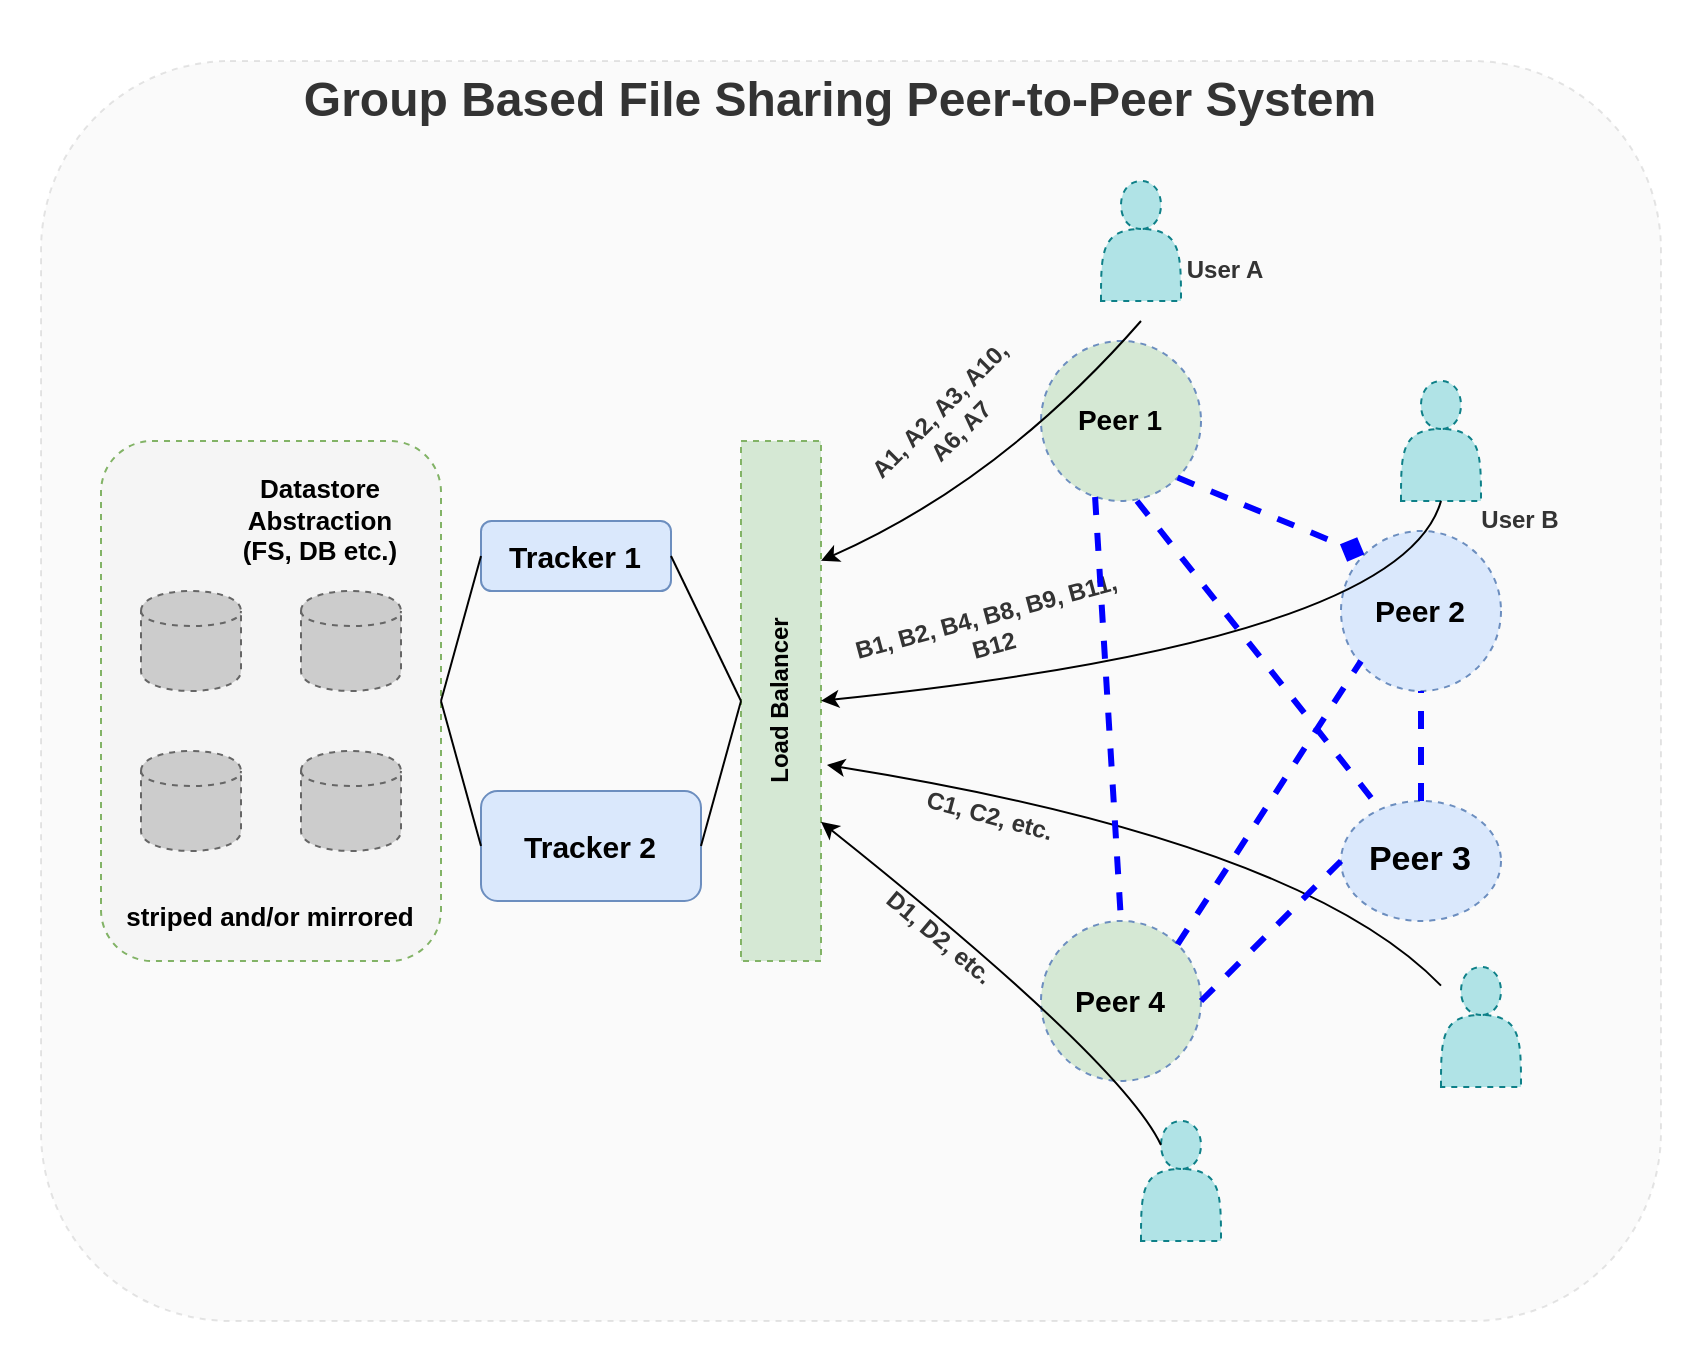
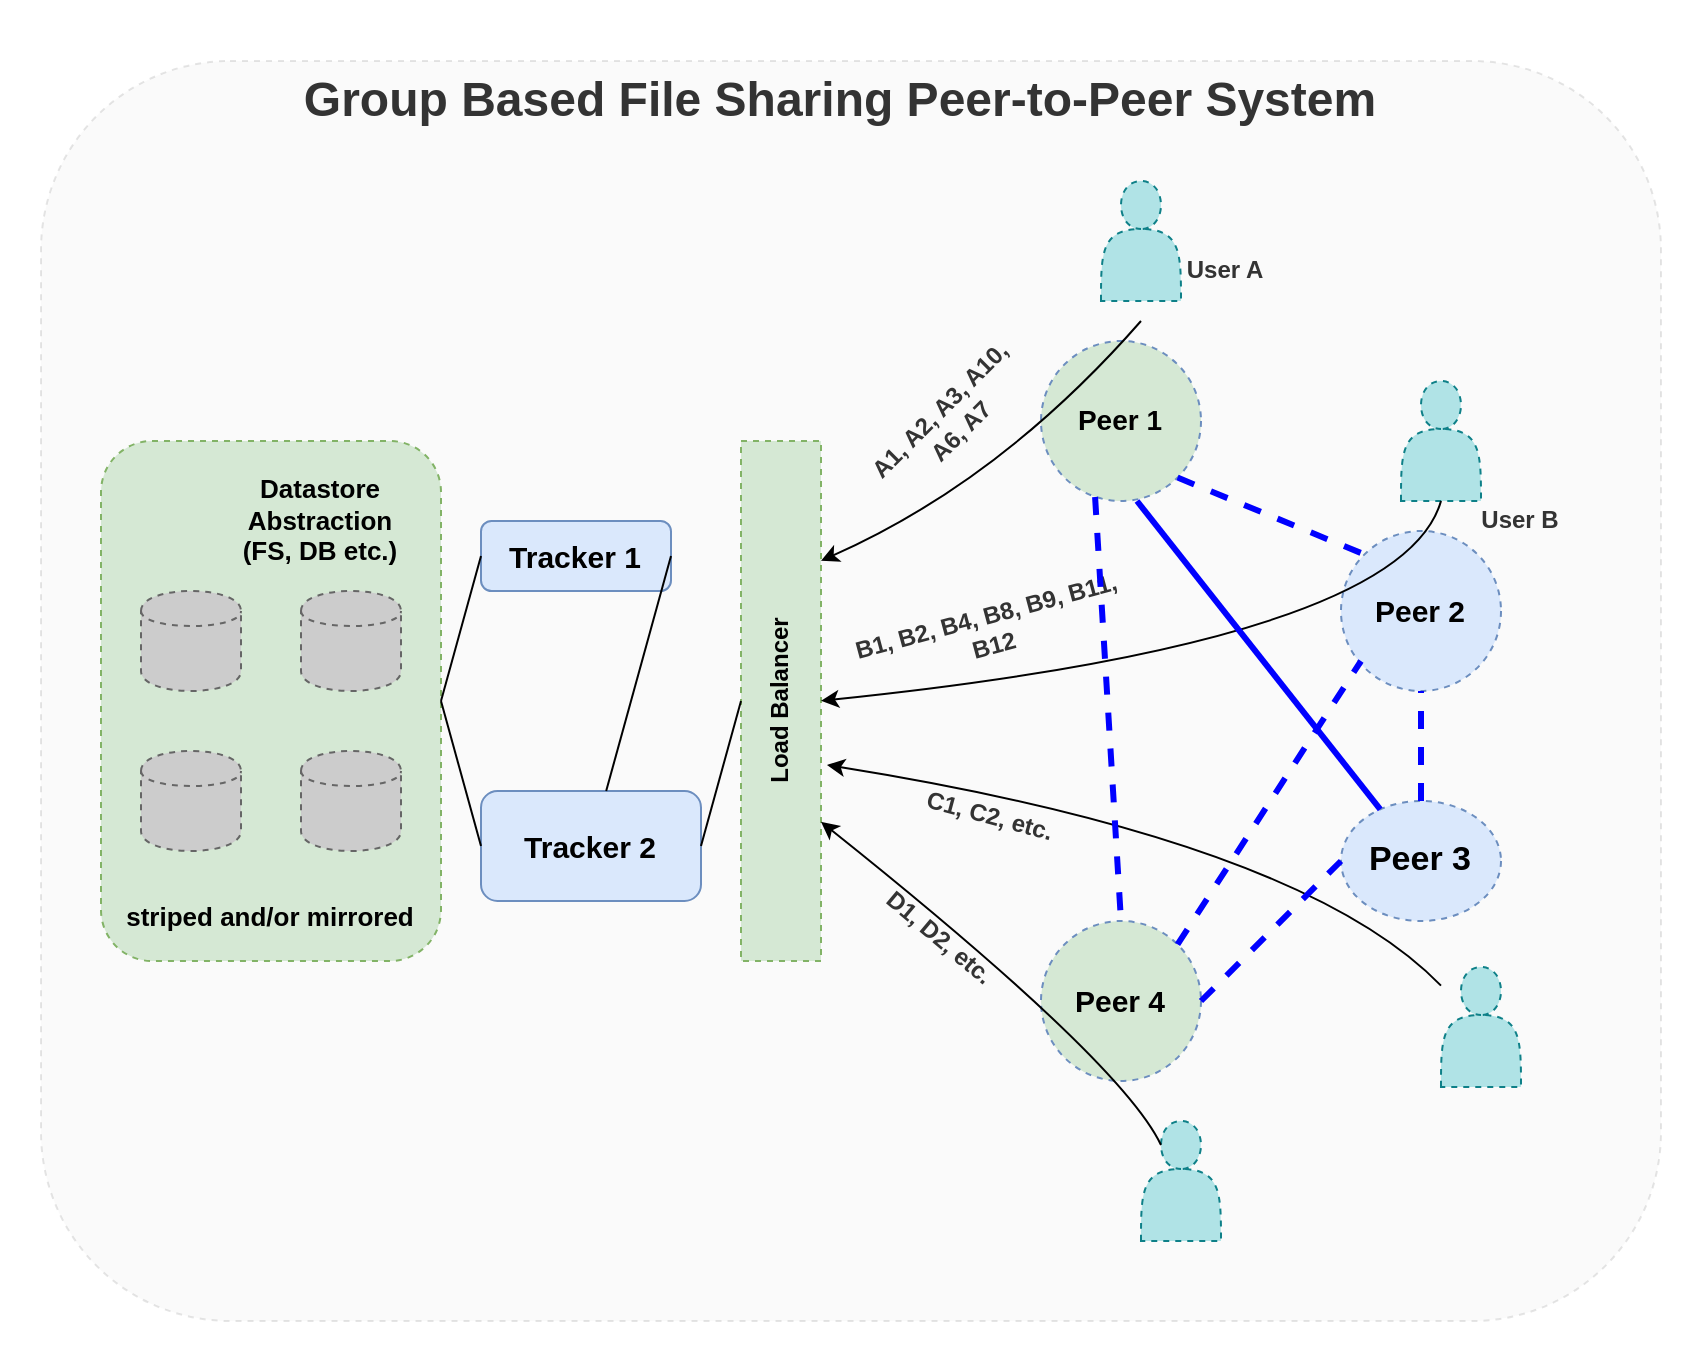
- <mxCell id="25" value="" style="endArrow=diamond;dashed=1;html=1;fontColor=#333333;entryX=0;entryY=0;entryDx=0;entryDy=0;exitX=1;exitY=1;exitDx=0;exitDy=0;strokeWidth=3;strokeColor=#0000FF;" parent="1" source="9" target="10" edge="1"><mxGeometry width="50" height="50" relative="1" as="geometry"><mxPoint x="50" y="690" as="sourcePoint" /><mxPoint x="100" y="640" as="targetPoint" /></mxGeometry></mxCell>
+ <mxCell id="25" value="" style="endArrow=none;dashed=1;html=1;fontColor=#333333;entryX=0;entryY=0;entryDx=0;entryDy=0;exitX=1;exitY=1;exitDx=0;exitDy=0;strokeWidth=3;strokeColor=#0000FF;" parent="1" source="9" target="10" edge="1"><mxGeometry width="50" height="50" relative="1" as="geometry"><mxPoint x="50" y="690" as="sourcePoint" /><mxPoint x="100" y="640" as="targetPoint" /></mxGeometry></mxCell>
- <mxCell id="31" value="" style="endArrow=none;html=1;fontColor=#333333;entryX=0;entryY=0.5;entryDx=0;entryDy=0;exitX=1;exitY=0.5;exitDx=0;exitDy=0;" parent="1" source="8" target="4" edge="1"><mxGeometry width="50" height="50" relative="1" as="geometry"><mxPoint x="50" y="690" as="sourcePoint" /><mxPoint x="100" y="640" as="targetPoint" /></mxGeometry></mxCell>
+ <mxCell id="31" value="" style="endArrow=none;html=1;fontColor=#333333;exitX=1;exitY=0.5;exitDx=0;exitDy=0;" parent="1" source="8" target="5" edge="1"><mxGeometry width="50" height="50" relative="1" as="geometry"><mxPoint x="50" y="690" as="sourcePoint" /><mxPoint x="100" y="640" as="targetPoint" /></mxGeometry></mxCell>
- <mxCell id="26" value="" style="endArrow=none;dashed=1;html=1;fontColor=#333333;exitX=0.6;exitY=1;exitDx=0;exitDy=0;exitPerimeter=0;strokeColor=#0000FF;strokeWidth=3;" parent="1" source="9" target="11" edge="1"><mxGeometry width="50" height="50" relative="1" as="geometry"><mxPoint x="591.04" y="253.04" as="sourcePoint" /><mxPoint x="691.716" y="343.284" as="targetPoint" /></mxGeometry></mxCell>
+ <mxCell id="26" value="" style="endArrow=none;dashed=0;html=1;fontColor=#333333;exitX=0.6;exitY=1;exitDx=0;exitDy=0;exitPerimeter=0;strokeColor=#0000FF;strokeWidth=3;" parent="1" source="9" target="11" edge="1"><mxGeometry width="50" height="50" relative="1" as="geometry"><mxPoint x="591.04" y="253.04" as="sourcePoint" /><mxPoint x="691.716" y="343.284" as="targetPoint" /></mxGeometry></mxCell>
- <mxCell id="3" value="&lt;br&gt;&lt;br&gt;&lt;br&gt;&lt;br&gt;&lt;br&gt;&lt;br&gt;&lt;br&gt;&lt;br&gt;&lt;br&gt;&lt;br&gt;&lt;br&gt;&lt;br&gt;&lt;br&gt;&lt;br&gt;&lt;br&gt;&lt;font style=&quot;font-size: 13px&quot;&gt;&lt;b&gt;striped and/or &lt;font style=&quot;font-size: 13px&quot;&gt;mirrored&lt;/font&gt;&lt;/b&gt;&lt;/font&gt;" style="rounded=1;whiteSpace=wrap;html=1;dashed=1;fillColor=#f5f5f5;strokeColor=#82b366;" parent="1" vertex="1"><mxGeometry x="50" y="220" width="170" height="260" as="geometry" /></mxCell>
+ <mxCell id="3" value="&lt;br&gt;&lt;br&gt;&lt;br&gt;&lt;br&gt;&lt;br&gt;&lt;br&gt;&lt;br&gt;&lt;br&gt;&lt;br&gt;&lt;br&gt;&lt;br&gt;&lt;br&gt;&lt;br&gt;&lt;br&gt;&lt;br&gt;&lt;font style=&quot;font-size: 13px&quot;&gt;&lt;b&gt;striped and/or &lt;font style=&quot;font-size: 13px&quot;&gt;mirrored&lt;/font&gt;&lt;/b&gt;&lt;/font&gt;" style="rounded=1;whiteSpace=wrap;html=1;dashed=1;fillColor=#d5e8d4;strokeColor=#82b366;" parent="1" vertex="1"><mxGeometry x="50" y="220" width="170" height="260" as="geometry" /></mxCell>
